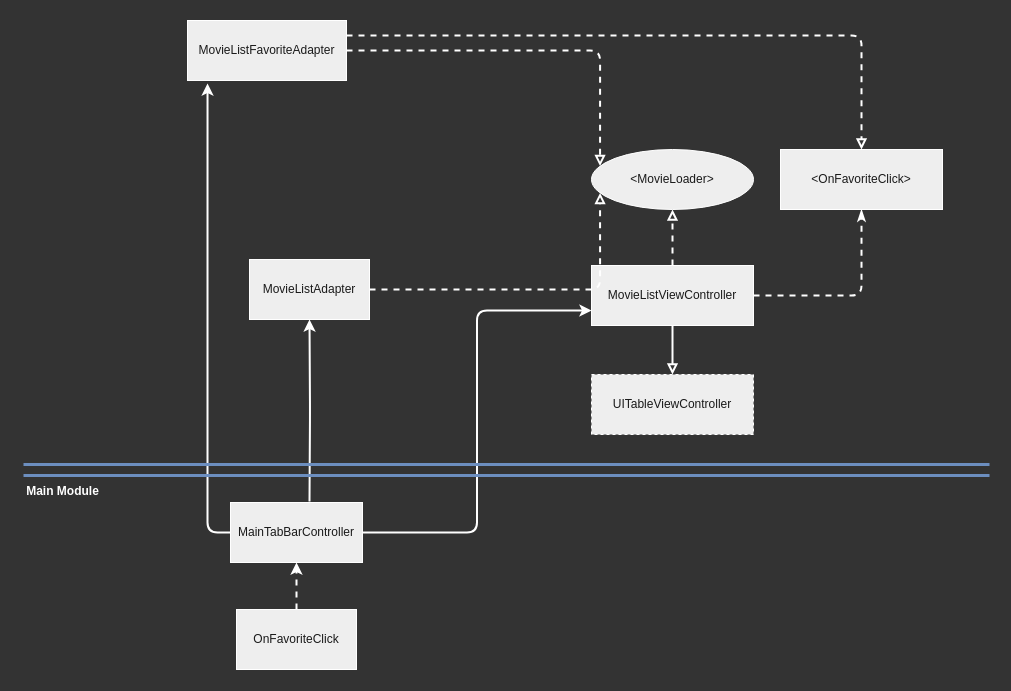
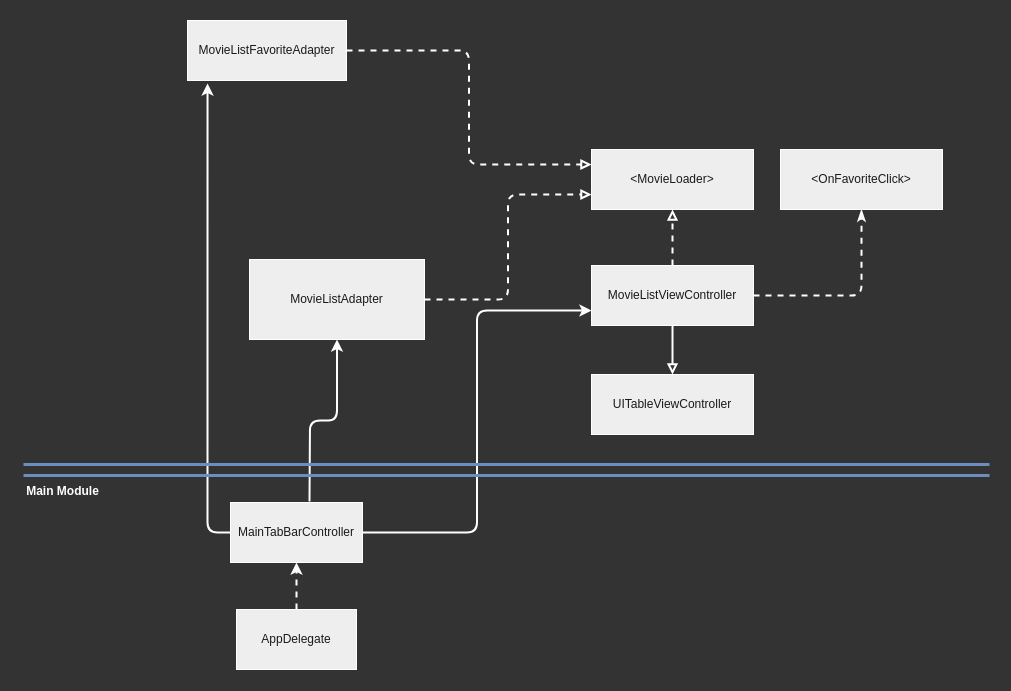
- <mxCell id="12" style="edgeStyle=orthogonalEdgeStyle;curved=0;rounded=1;sketch=0;orthogonalLoop=1;jettySize=auto;html=1;exitX=1;exitY=0.25;exitDx=0;exitDy=0;entryX=0.5;entryY=0;entryDx=0;entryDy=0;dashed=1;fontColor=#FFFFFF;endArrow=block;endFill=0;strokeColor=#FFFFFF;strokeWidth=2;" edge="1" parent="1" source="13" target="8"><mxGeometry relative="1" as="geometry" /></mxCell>
- <mxCell id="7" value="&amp;lt;MovieLoader&amp;gt;" style="ellipse;whiteSpace=wrap;html=1;sketch=0;fontColor=#1A1A1A;strokeColor=#FFFFFF;fillColor=#EEEEEE;" vertex="1" parent="1"><mxGeometry x="591" y="149" width="162" height="60" as="geometry" /></mxCell>
+ <mxCell id="7" value="&amp;lt;MovieLoader&amp;gt;" style="rounded=0;whiteSpace=wrap;html=1;sketch=0;fontColor=#1A1A1A;strokeColor=#FFFFFF;fillColor=#EEEEEE;" vertex="1" parent="1"><mxGeometry x="591" y="149" width="162" height="60" as="geometry" /></mxCell>
- <mxCell id="10" value="MovieListAdapter" style="whiteSpace=wrap;html=1;rounded=0;sketch=0;fontColor=#1A1A1A;strokeColor=#FFFFFF;fillColor=#EEEEEE;" vertex="1" parent="1"><mxGeometry x="249" y="259" width="120" height="60" as="geometry" /></mxCell>
+ <mxCell id="10" value="MovieListAdapter" style="whiteSpace=wrap;html=1;rounded=0;sketch=0;fontColor=#1A1A1A;strokeColor=#FFFFFF;fillColor=#EEEEEE;" vertex="1" parent="1"><mxGeometry x="249" y="259" width="175" height="80" as="geometry" /></mxCell>
- <mxCell id="6" value="UITableViewController" style="rounded=0;whiteSpace=wrap;html=1;sketch=0;fontColor=#1A1A1A;strokeColor=#FFFFFF;fillColor=#EEEEEE;dashed=1;" vertex="1" parent="1"><mxGeometry x="591" y="374" width="162" height="60" as="geometry" /></mxCell>
+ <mxCell id="6" value="UITableViewController" style="rounded=0;whiteSpace=wrap;html=1;sketch=0;fontColor=#1A1A1A;strokeColor=#FFFFFF;fillColor=#EEEEEE;" vertex="1" parent="1"><mxGeometry x="591" y="374" width="162" height="60" as="geometry" /></mxCell>
- <mxCell id="15" value="OnFavoriteClick" style="whiteSpace=wrap;html=1;rounded=0;sketch=0;fontColor=#1A1A1A;strokeColor=#FFFFFF;fillColor=#EEEEEE;" vertex="1" parent="1"><mxGeometry x="236" y="609" width="120" height="60" as="geometry" /></mxCell>
+ <mxCell id="15" value="AppDelegate" style="whiteSpace=wrap;html=1;rounded=0;sketch=0;fontColor=#1A1A1A;strokeColor=#FFFFFF;fillColor=#EEEEEE;" vertex="1" parent="1"><mxGeometry x="236" y="609" width="120" height="60" as="geometry" /></mxCell>
